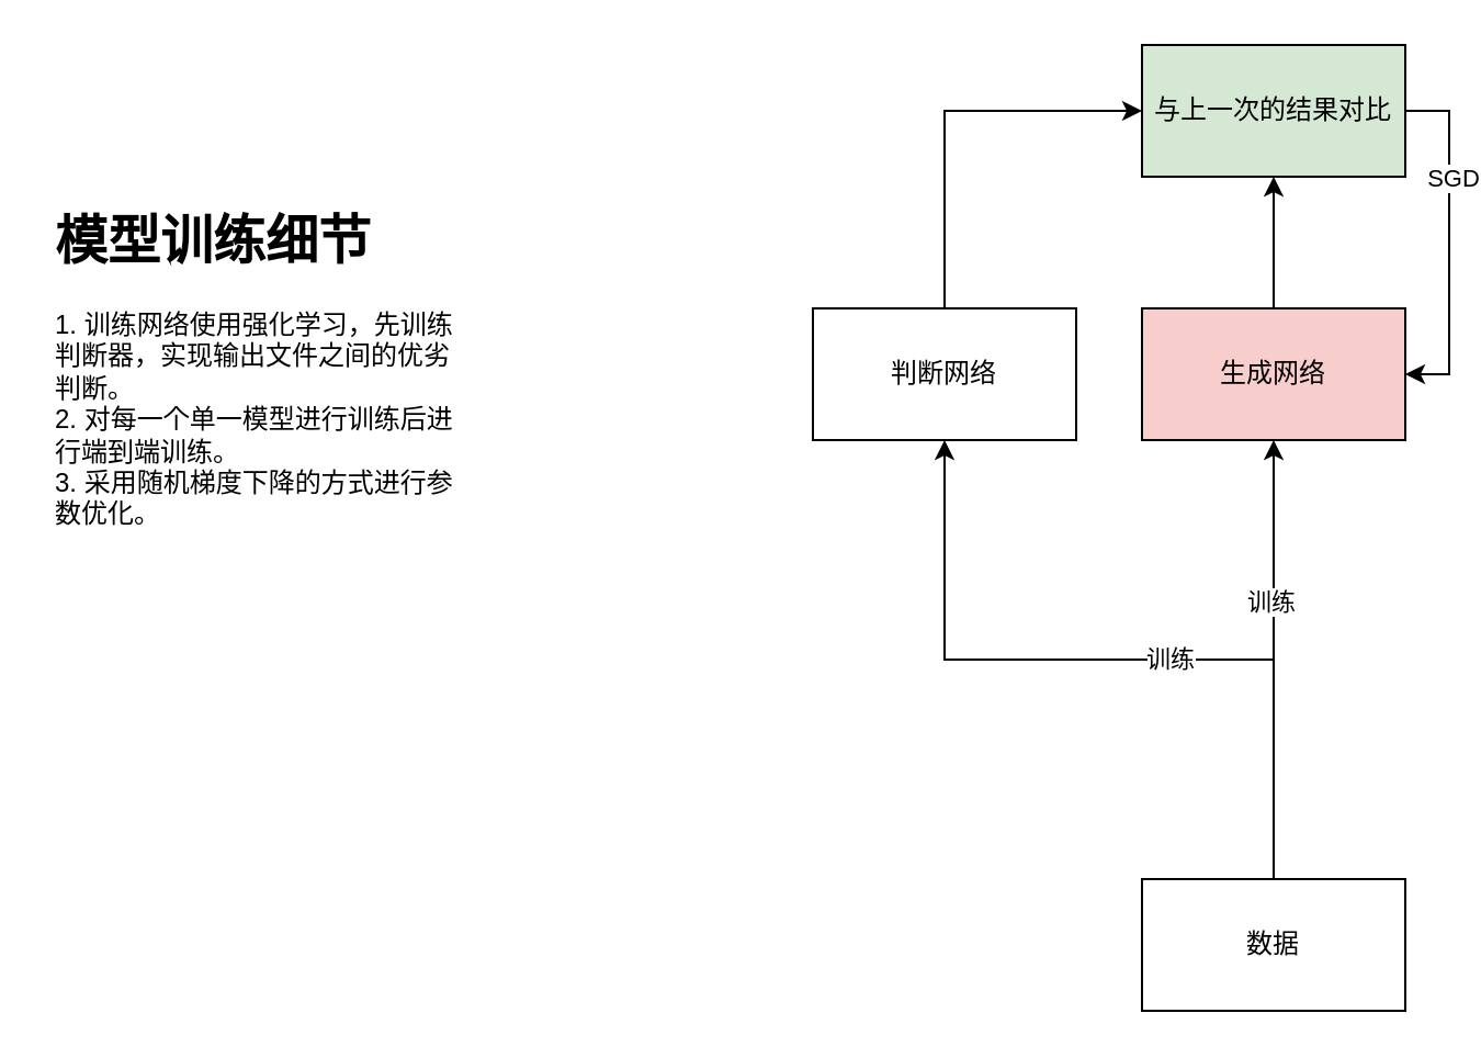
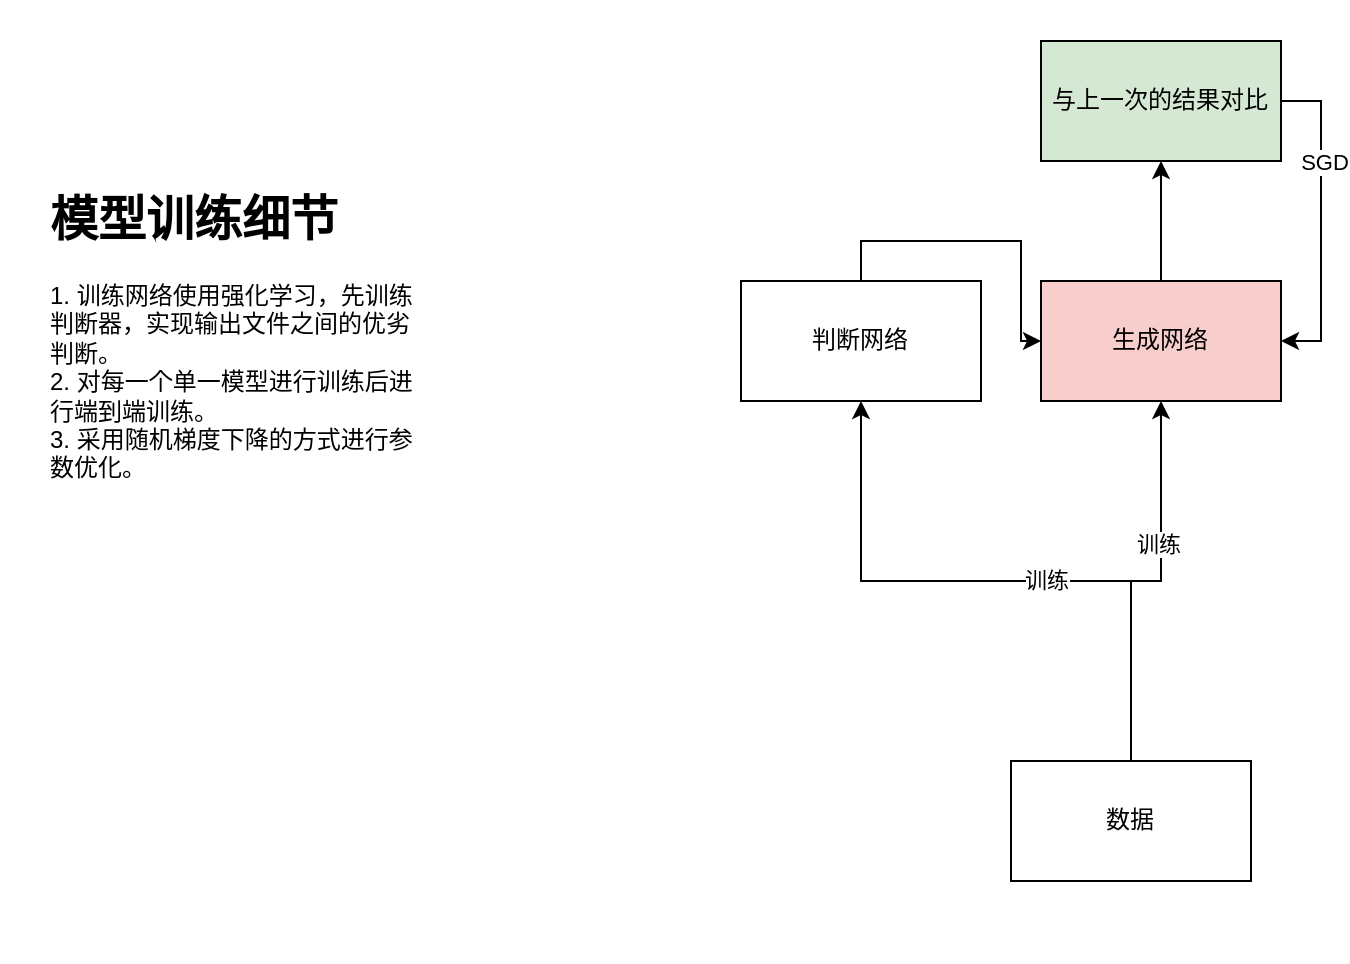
- <mxCell id="2" style="edgeStyle=orthogonalEdgeStyle;rounded=0;orthogonalLoop=1;jettySize=auto;html=1;exitX=0.5;exitY=0;exitDx=0;exitDy=0;entryX=0;entryY=0.5;entryDx=0;entryDy=0;" edge="1" parent="1" source="3" target="14"><mxGeometry relative="1" as="geometry"><mxPoint x="520" y="80" as="targetPoint" /></mxGeometry></mxCell>
+ <mxCell id="2" style="edgeStyle=orthogonalEdgeStyle;rounded=0;orthogonalLoop=1;jettySize=auto;html=1;exitX=0.5;exitY=0;exitDx=0;exitDy=0;" edge="1" parent="1" source="3" target="5"><mxGeometry relative="1" as="geometry"><mxPoint x="520" y="80" as="targetPoint" /></mxGeometry></mxCell>
- <mxCell id="11" value="数据" style="rounded=0;whiteSpace=wrap;html=1;" vertex="1" parent="1"><mxGeometry x="520" y="400" width="120" height="60" as="geometry" /></mxCell>
+ <mxCell id="11" value="数据" style="rounded=0;whiteSpace=wrap;html=1;" vertex="1" parent="1"><mxGeometry x="505" y="380" width="120" height="60" as="geometry" /></mxCell>
